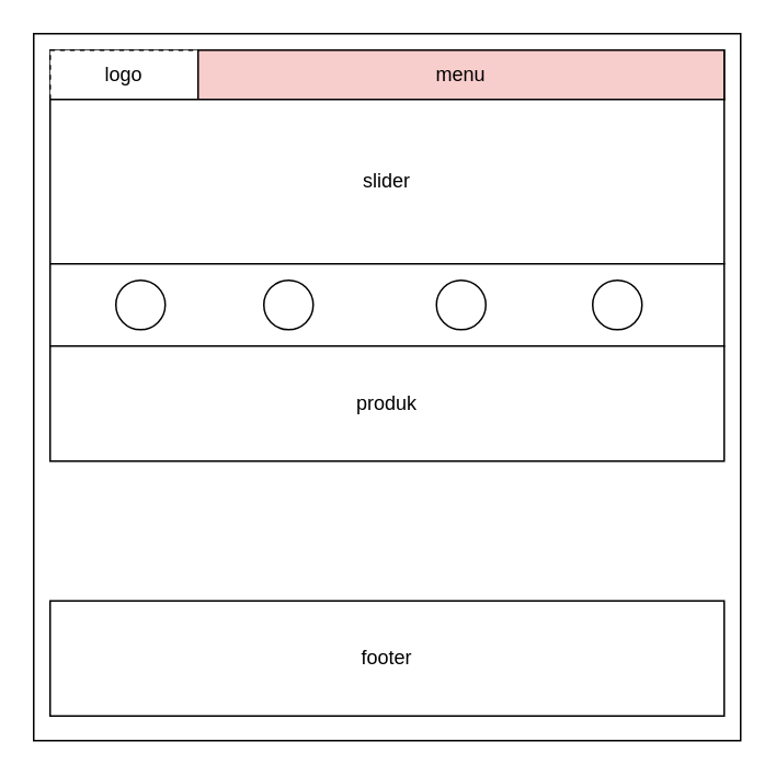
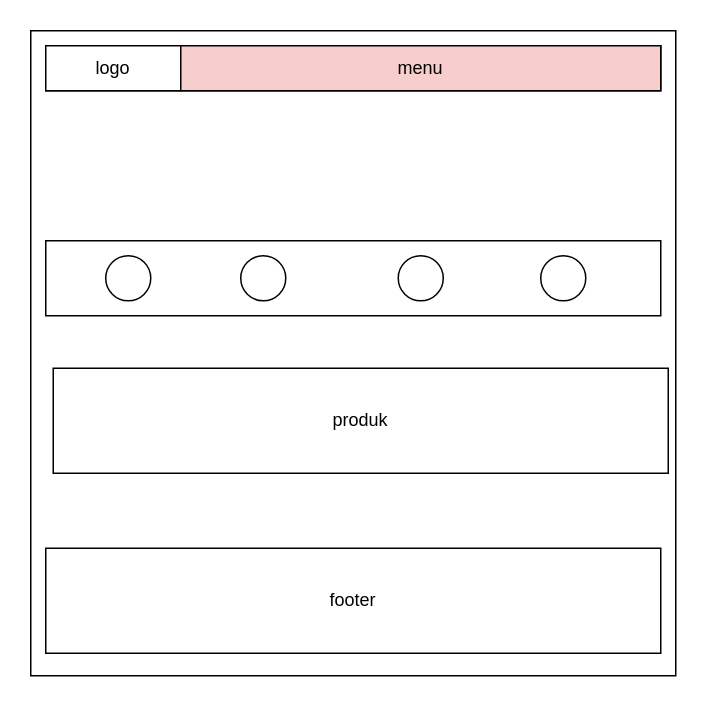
- <mxCell id="4" value="logo" style="rounded=0;whiteSpace=wrap;html=1;dashed=1;" parent="1" vertex="1"><mxGeometry x="30" y="30" width="90" height="30" as="geometry" /></mxCell>
+ <mxCell id="4" value="logo" style="rounded=0;whiteSpace=wrap;html=1;" parent="1" vertex="1"><mxGeometry x="30" y="30" width="90" height="30" as="geometry" /></mxCell>
- <mxCell id="6" value="slider" style="rounded=0;whiteSpace=wrap;html=1;" parent="1" vertex="1"><mxGeometry x="30" y="60" width="410" height="100" as="geometry" /></mxCell>
- <mxCell id="12" value="produk" style="rounded=0;whiteSpace=wrap;html=1;" parent="1" vertex="1"><mxGeometry x="30" y="210" width="410" height="70" as="geometry" /></mxCell>
+ <mxCell id="12" value="produk" style="rounded=0;whiteSpace=wrap;html=1;" parent="1" vertex="1"><mxGeometry x="35" y="245" width="410" height="70" as="geometry" /></mxCell>
